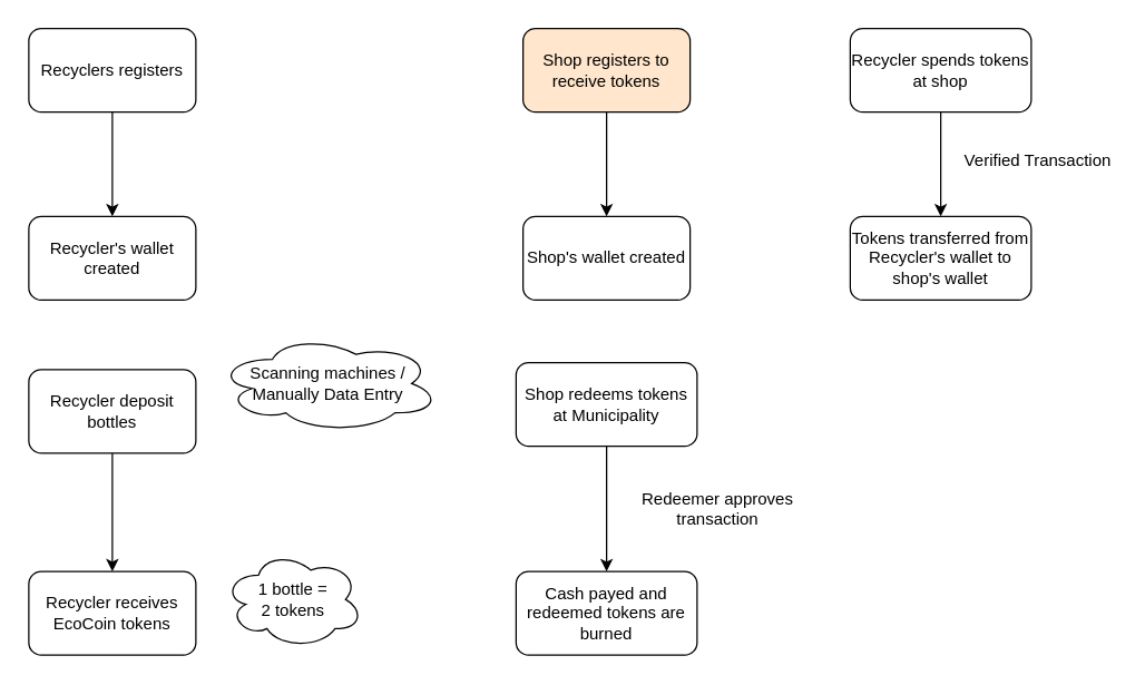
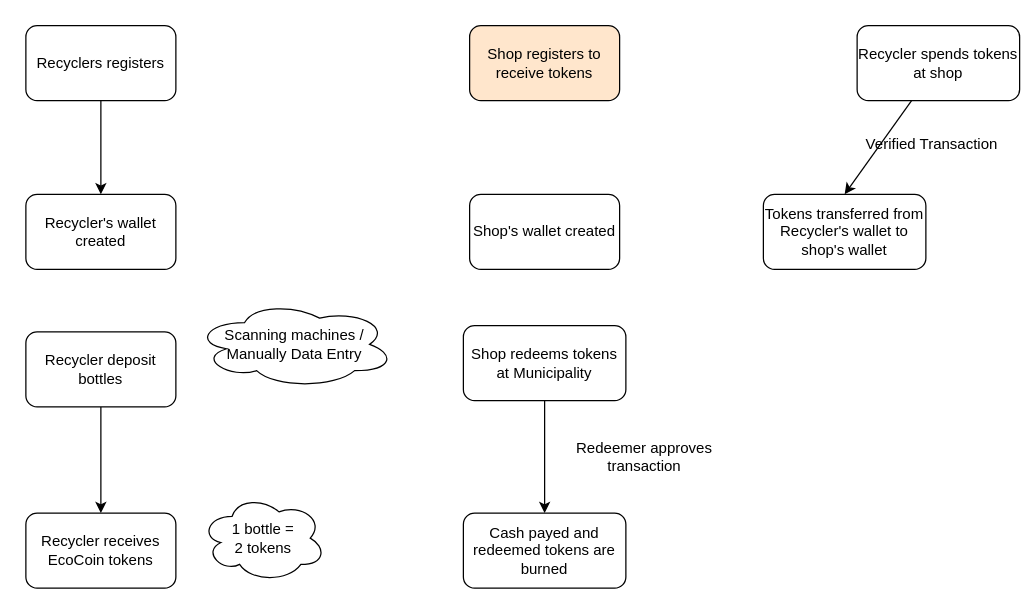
- <mxCell id="7" value="Recycler spends tokens at shop" style="rounded=1;whiteSpace=wrap;html=1;" parent="1" vertex="1"><mxGeometry x="610" y="20" width="130" height="60" as="geometry" /></mxCell>
+ <mxCell id="7" value="Recycler spends tokens at shop" style="rounded=1;whiteSpace=wrap;html=1;" parent="1" vertex="1"><mxGeometry x="685" y="20" width="130" height="60" as="geometry" /></mxCell>
- <mxCell id="8" style="edgeStyle=none;html=1;entryX=0.5;entryY=0;entryDx=0;entryDy=0;" edge="1" parent="1" source="9" target="18"><mxGeometry relative="1" as="geometry" /></mxCell>
